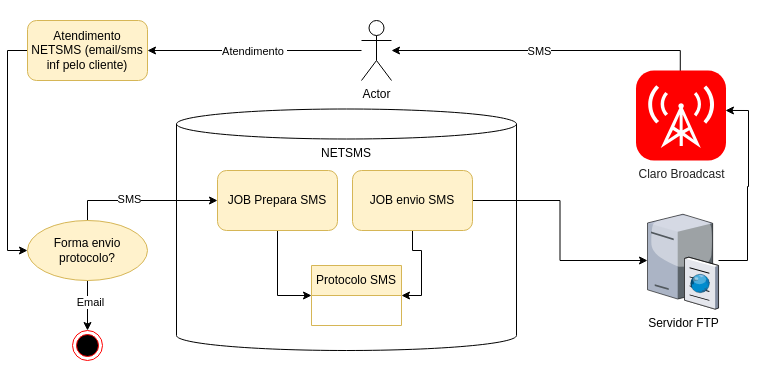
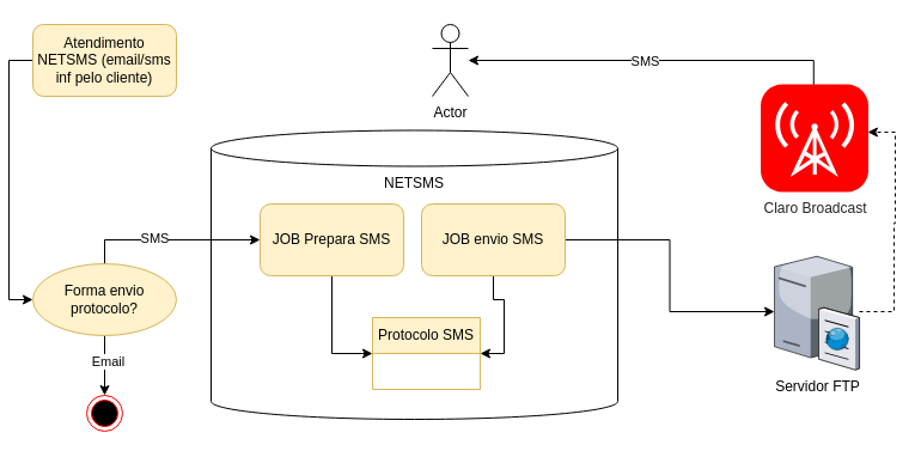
- <mxCell id="22" style="edgeStyle=orthogonalEdgeStyle;rounded=0;orthogonalLoop=1;jettySize=auto;html=1;entryX=1;entryY=0.5;entryDx=0;entryDy=0;" parent="1" source="24" target="15" edge="1"><mxGeometry relative="1" as="geometry" /></mxCell>
- <mxCell id="23" value="Atendimento&amp;nbsp;" style="edgeLabel;html=1;align=center;verticalAlign=middle;resizable=0;points=[];" parent="22" vertex="1" connectable="0"><mxGeometry x="0.011" relative="1" as="geometry"><mxPoint as="offset" /></mxGeometry></mxCell>
- <mxCell id="11" style="edgeStyle=orthogonalEdgeStyle;rounded=0;orthogonalLoop=1;jettySize=auto;html=1;entryX=0.994;entryY=0.444;entryDx=0;entryDy=0;entryPerimeter=0;" parent="1" source="4" target="10" edge="1"><mxGeometry relative="1" as="geometry"><Array as="points"><mxPoint x="740" y="260" /><mxPoint x="740" y="186" /><mxPoint x="741" y="186" /><mxPoint x="741" y="110" /></Array></mxGeometry></mxCell>
+ <mxCell id="11" style="edgeStyle=orthogonalEdgeStyle;rounded=0;orthogonalLoop=1;jettySize=auto;html=1;entryX=0.994;entryY=0.444;entryDx=0;entryDy=0;entryPerimeter=0;dashed=1;" parent="1" source="4" target="10" edge="1"><mxGeometry relative="1" as="geometry"><Array as="points"><mxPoint x="740" y="260" /><mxPoint x="740" y="186" /><mxPoint x="741" y="186" /><mxPoint x="741" y="110" /></Array></mxGeometry></mxCell>
